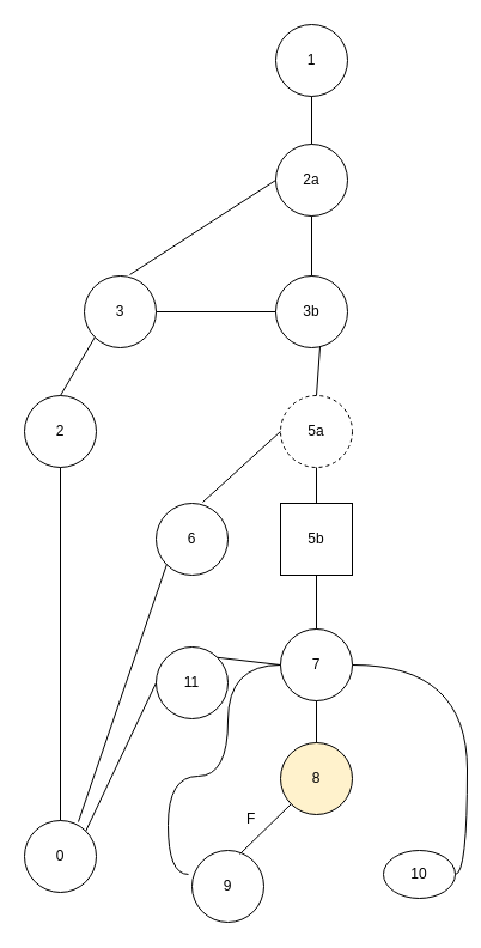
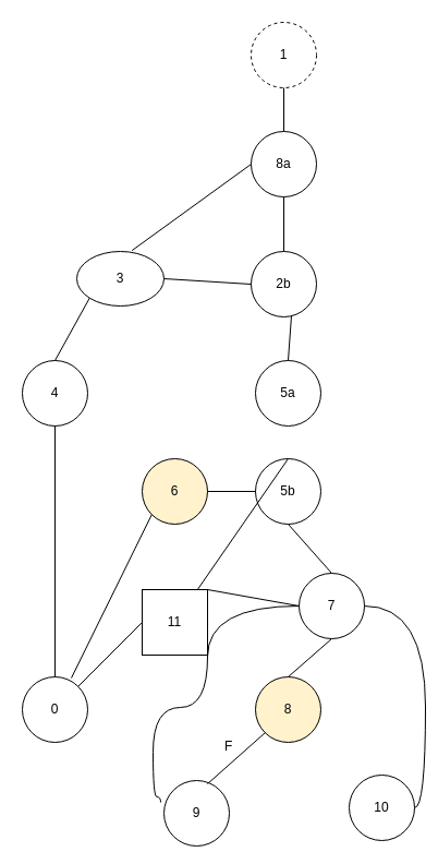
- <mxCell id="15" value="1" style="ellipse;whiteSpace=wrap;html=1;align=center;" vertex="1" parent="1"><mxGeometry x="230" y="20" width="60" height="60" as="geometry" /></mxCell>
+ <mxCell id="15" value="1" style="ellipse;whiteSpace=wrap;html=1;align=center;dashed=1;" vertex="1" parent="1"><mxGeometry x="230" y="20" width="60" height="60" as="geometry" /></mxCell>
- <mxCell id="14" value="2a" style="ellipse;whiteSpace=wrap;html=1;align=center;" vertex="1" parent="1"><mxGeometry x="230" y="120" width="60" height="60" as="geometry" /></mxCell>
+ <mxCell id="14" value="8a" style="ellipse;whiteSpace=wrap;html=1;align=center;" vertex="1" parent="1"><mxGeometry x="230" y="120" width="60" height="60" as="geometry" /></mxCell>
- <mxCell id="12" value="3" style="ellipse;whiteSpace=wrap;html=1;align=center;" vertex="1" parent="1"><mxGeometry x="70" y="230" width="60" height="60" as="geometry" /></mxCell>
+ <mxCell id="12" value="3" style="ellipse;whiteSpace=wrap;html=1;align=center;" vertex="1" parent="1"><mxGeometry x="70" y="230" width="80" height="50" as="geometry" /></mxCell>
- <mxCell id="13" value="3b" style="ellipse;whiteSpace=wrap;html=1;align=center;" vertex="1" parent="1"><mxGeometry x="230" y="230" width="60" height="60" as="geometry" /></mxCell>
+ <mxCell id="13" value="2b" style="ellipse;whiteSpace=wrap;html=1;align=center;" vertex="1" parent="1"><mxGeometry x="230" y="230" width="60" height="60" as="geometry" /></mxCell>
- <mxCell id="11" value="2" style="ellipse;whiteSpace=wrap;html=1;align=center;" vertex="1" parent="1"><mxGeometry x="20" y="330" width="60" height="60" as="geometry" /></mxCell>
+ <mxCell id="11" value="4" style="ellipse;whiteSpace=wrap;html=1;align=center;" vertex="1" parent="1"><mxGeometry x="20" y="330" width="60" height="60" as="geometry" /></mxCell>
- <mxCell id="2" value="5a" style="ellipse;whiteSpace=wrap;html=1;align=center;dashed=1;" vertex="1" parent="1"><mxGeometry x="234" y="330" width="60" height="60" as="geometry" /></mxCell>
+ <mxCell id="2" value="5a" style="ellipse;whiteSpace=wrap;html=1;align=center;" vertex="1" parent="1"><mxGeometry x="234" y="330" width="60" height="60" as="geometry" /></mxCell>
- <mxCell id="21" value="" style="endArrow=none;html=1;rounded=0;exitX=0;exitY=0.5;exitDx=0;exitDy=0;entryX=0.65;entryY=-0.017;entryDx=0;entryDy=0;entryPerimeter=0;" edge="1" parent="1" source="2" target="9"><mxGeometry relative="1" as="geometry"><mxPoint x="210" y="380" as="sourcePoint" /><mxPoint x="370" y="380" as="targetPoint" /></mxGeometry></mxCell>
- <mxCell id="24" value="" style="endArrow=none;html=1;rounded=0;exitX=0.5;exitY=0;exitDx=0;exitDy=0;entryX=0.5;entryY=1;entryDx=0;entryDy=0;" edge="1" parent="1" source="6" target="2"><mxGeometry relative="1" as="geometry"><mxPoint x="210" y="380" as="sourcePoint" /><mxPoint x="370" y="380" as="targetPoint" /></mxGeometry></mxCell>
+ <mxCell id="24" value="" style="endArrow=none;html=1;rounded=0;exitX=0.5;exitY=0;exitDx=0;exitDy=0;" edge="1" parent="1" source="6" target="8"><mxGeometry relative="1" as="geometry"><mxPoint x="210" y="380" as="sourcePoint" /><mxPoint x="370" y="380" as="targetPoint" /></mxGeometry></mxCell>
- <mxCell id="9" value="6" style="ellipse;whiteSpace=wrap;html=1;align=center;" vertex="1" parent="1"><mxGeometry x="130" y="420" width="60" height="60" as="geometry" /></mxCell>
+ <mxCell id="9" value="6" style="ellipse;whiteSpace=wrap;html=1;align=center;fillColor=#fff2cc;" vertex="1" parent="1"><mxGeometry x="130" y="420" width="60" height="60" as="geometry" /></mxCell>
+ <mxCell id="20" value="" style="endArrow=none;html=1;rounded=0;entryX=0;entryY=0.5;entryDx=0;entryDy=0;exitX=1;exitY=0.5;exitDx=0;exitDy=0;" edge="1" parent="1" source="9" target="6"><mxGeometry relative="1" as="geometry"><mxPoint x="210" y="380" as="sourcePoint" /><mxPoint x="370" y="380" as="targetPoint" /></mxGeometry></mxCell>
- <mxCell id="6" value="5b" style="whiteSpace=wrap;html=1;align=center;rounded=0;" vertex="1" parent="1"><mxGeometry x="234" y="420" width="60" height="60" as="geometry" /></mxCell>
+ <mxCell id="6" value="5b" style="ellipse;whiteSpace=wrap;html=1;align=center;" vertex="1" parent="1"><mxGeometry x="234" y="420" width="60" height="60" as="geometry" /></mxCell>
- <mxCell id="5" value="7" style="ellipse;whiteSpace=wrap;html=1;align=center;" vertex="1" parent="1"><mxGeometry x="234" y="525" width="60" height="60" as="geometry" /></mxCell>
+ <mxCell id="5" value="7" style="ellipse;whiteSpace=wrap;html=1;align=center;" vertex="1" parent="1"><mxGeometry x="274" y="525" width="60" height="60" as="geometry" /></mxCell>
- <mxCell id="8" value="11" style="ellipse;whiteSpace=wrap;html=1;align=center;" vertex="1" parent="1"><mxGeometry x="130" y="540" width="60" height="60" as="geometry" /></mxCell>
+ <mxCell id="8" value="11" style="whiteSpace=wrap;html=1;align=center;rounded=0;" vertex="1" parent="1"><mxGeometry x="130" y="540" width="60" height="60" as="geometry" /></mxCell>
- <mxCell id="10" value="0" style="ellipse;whiteSpace=wrap;html=1;align=center;" vertex="1" parent="1"><mxGeometry x="20" y="685" width="60" height="60" as="geometry" /></mxCell>
+ <mxCell id="10" value="0" style="ellipse;whiteSpace=wrap;html=1;align=center;" vertex="1" parent="1"><mxGeometry x="20" y="620" width="60" height="60" as="geometry" /></mxCell>
- <mxCell id="3" value="10" style="ellipse;whiteSpace=wrap;html=1;align=center;" vertex="1" parent="1"><mxGeometry x="320" y="710" width="60" height="40" as="geometry" /></mxCell>
+ <mxCell id="3" value="10" style="ellipse;whiteSpace=wrap;html=1;align=center;" vertex="1" parent="1"><mxGeometry x="320" y="710" width="60" height="60" as="geometry" /></mxCell>
- <mxCell id="7" value="9" style="ellipse;whiteSpace=wrap;html=1;align=center;" vertex="1" parent="1"><mxGeometry x="160" y="710" width="60" height="60" as="geometry" /></mxCell>
+ <mxCell id="7" value="9" style="ellipse;whiteSpace=wrap;html=1;align=center;" vertex="1" parent="1"><mxGeometry x="150" y="715" width="60" height="60" as="geometry" /></mxCell>
